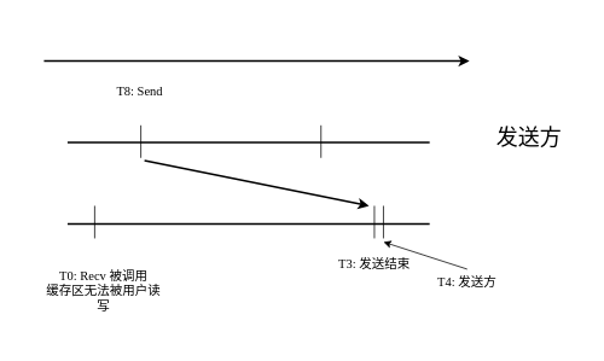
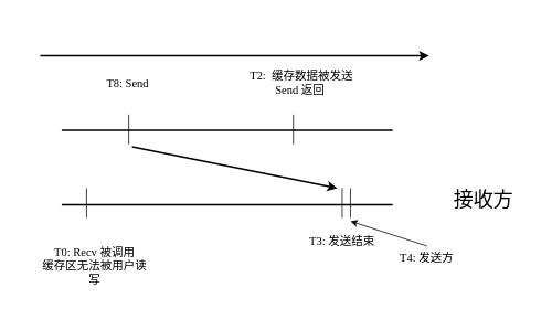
+ <mxCell id="13" value="&lt;span style=&quot;font-size: 14px;&quot;&gt;T2:&amp;nbsp; 缓存数据被发送&lt;br style=&quot;font-size: 14px;&quot;&gt;Send 返回&amp;nbsp;&lt;/span&gt;" style="text;html=1;strokeColor=none;fillColor=none;align=center;verticalAlign=middle;whiteSpace=wrap;rounded=0;fontSize=14;fontFamily=Times New Roman;" parent="1" vertex="1"><mxGeometry x="284" y="81" width="160" height="38" as="geometry" /></mxCell>
- <mxCell id="4" value="&lt;span style=&quot;font-size: 24px;&quot;&gt;发送方&lt;/span&gt;" style="text;html=1;strokeColor=none;fillColor=none;align=center;verticalAlign=middle;whiteSpace=wrap;rounded=0;fontFamily=Times New Roman;" parent="1" vertex="1"><mxGeometry x="539" y="137" width="90" height="30" as="geometry" /></mxCell>
+ <mxCell id="6" value="&lt;span style=&quot;font-size: 24px;&quot;&gt;接收方&lt;/span&gt;" style="text;html=1;strokeColor=none;fillColor=none;align=center;verticalAlign=middle;whiteSpace=wrap;rounded=0;fontFamily=Times New Roman;" parent="1" vertex="1"><mxGeometry x="539" y="227" width="90" height="30" as="geometry" /></mxCell>
